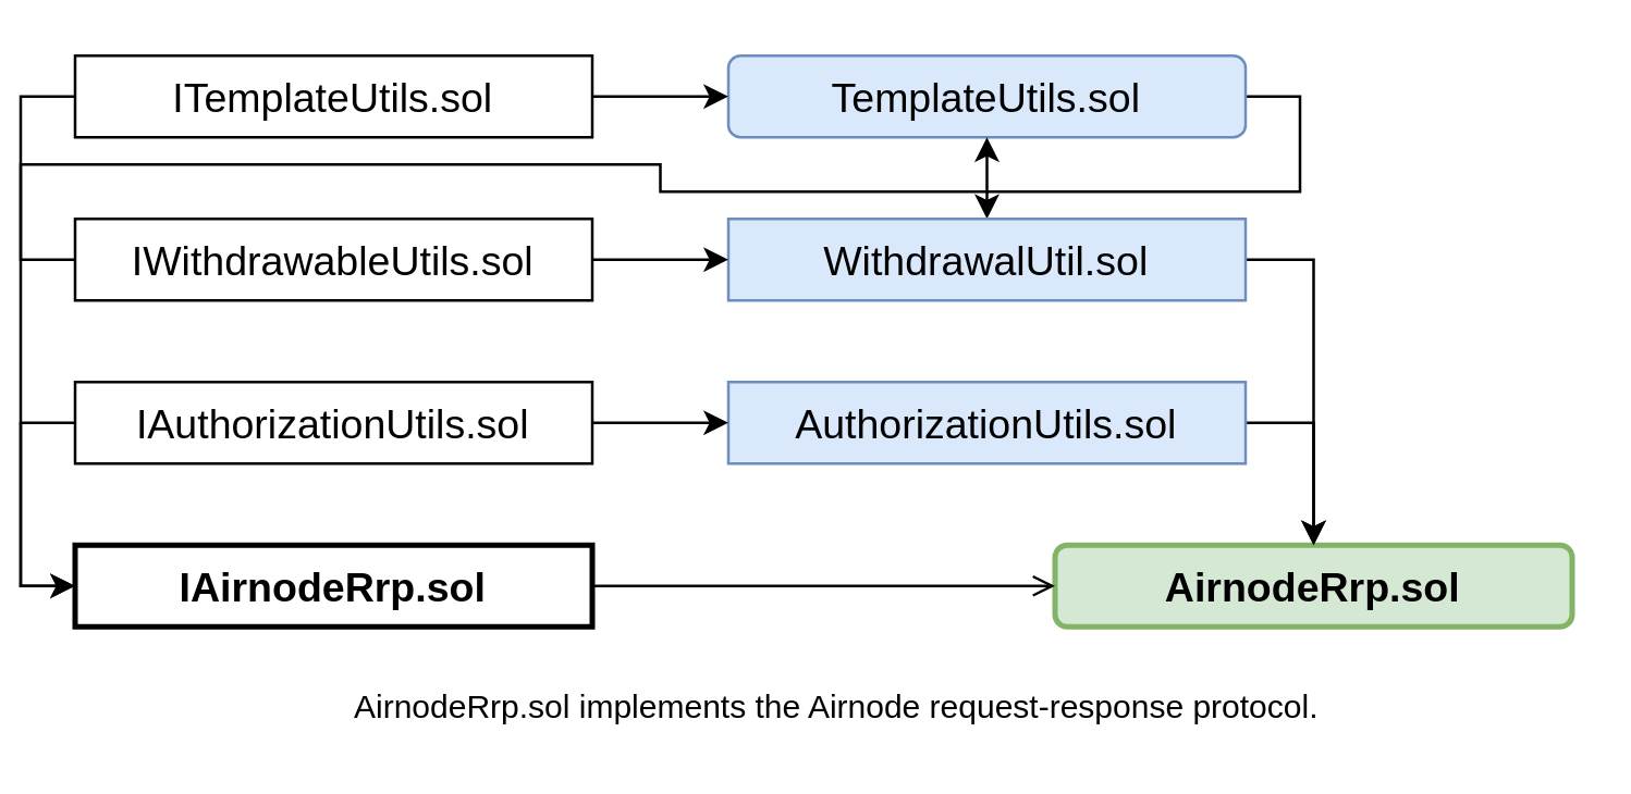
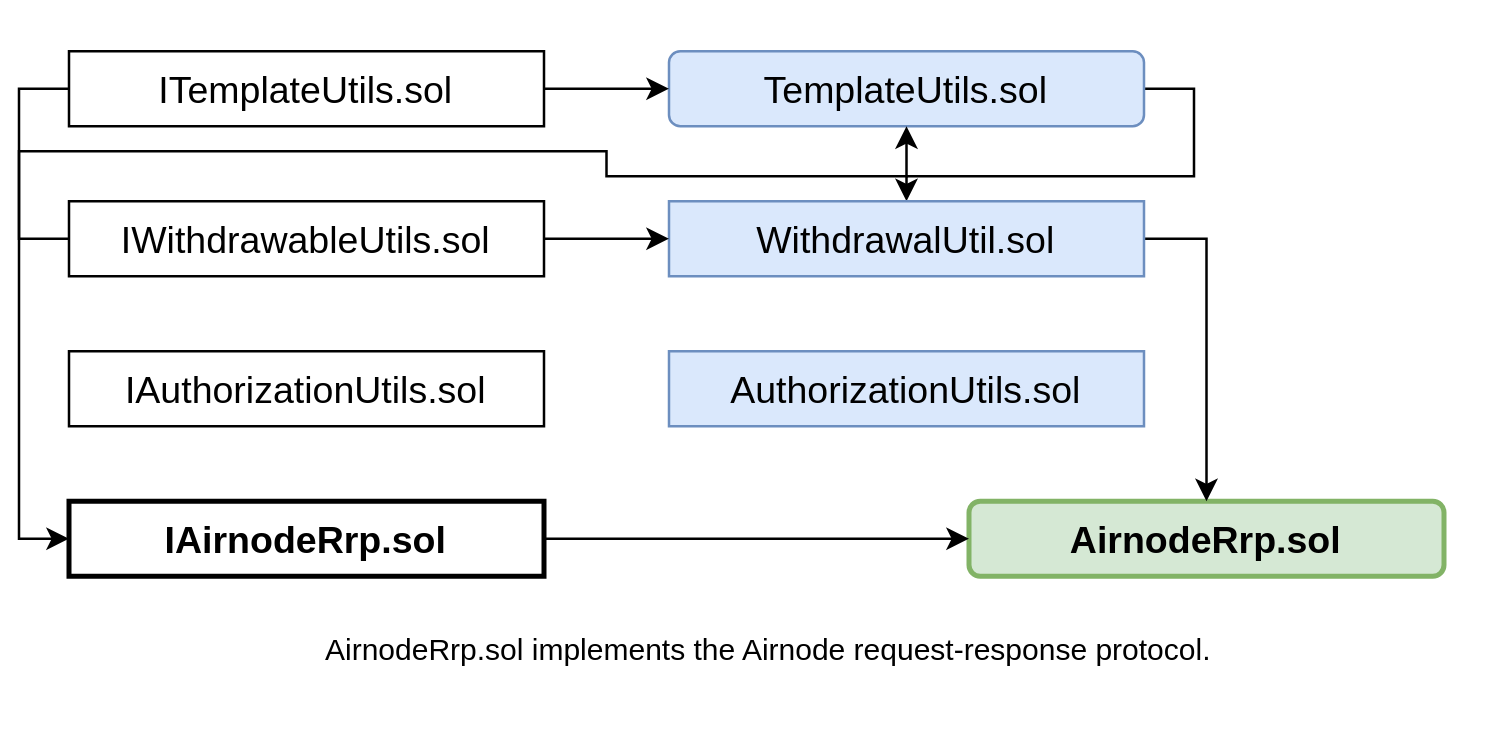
- <mxCell id="6" style="edgeStyle=orthogonalEdgeStyle;rounded=0;orthogonalLoop=1;jettySize=auto;html=1;entryX=0;entryY=0.5;entryDx=0;entryDy=0;fontSize=12;exitX=0;exitY=0.5;exitDx=0;exitDy=0;" edge="1" parent="1" source="7" target="9"><mxGeometry relative="1" as="geometry" /></mxCell>
- <mxCell id="5" style="edgeStyle=orthogonalEdgeStyle;rounded=0;orthogonalLoop=1;jettySize=auto;html=1;entryX=0;entryY=0.5;entryDx=0;entryDy=0;fontSize=15;" edge="1" parent="1" source="7" target="4"><mxGeometry relative="1" as="geometry" /></mxCell>
- <mxCell id="3" style="edgeStyle=orthogonalEdgeStyle;rounded=0;orthogonalLoop=1;jettySize=auto;html=1;entryX=0.5;entryY=0;entryDx=0;entryDy=0;fontSize=12;exitX=1;exitY=0.5;exitDx=0;exitDy=0;" edge="1" parent="1" source="4" target="2"><mxGeometry relative="1" as="geometry" /></mxCell>
- <mxCell id="8" style="edgeStyle=orthogonalEdgeStyle;rounded=0;orthogonalLoop=1;jettySize=auto;html=1;entryX=0;entryY=0.5;entryDx=0;entryDy=0;fontSize=15;endArrow=open;" edge="1" parent="1" source="9" target="2"><mxGeometry relative="1" as="geometry" /></mxCell>
+ <mxCell id="8" style="edgeStyle=orthogonalEdgeStyle;rounded=0;orthogonalLoop=1;jettySize=auto;html=1;entryX=0;entryY=0.5;entryDx=0;entryDy=0;fontSize=15;" edge="1" parent="1" source="9" target="2"><mxGeometry relative="1" as="geometry" /></mxCell>
